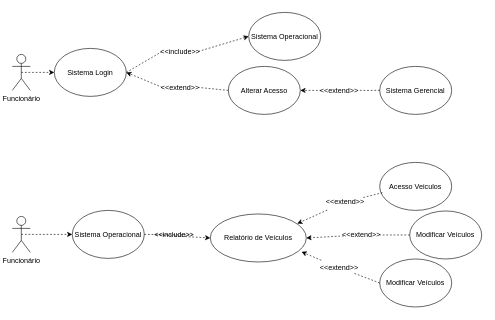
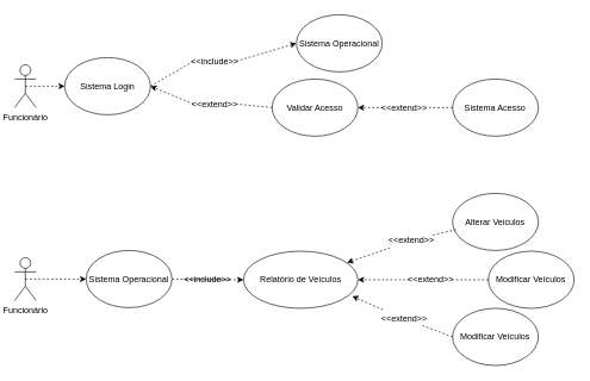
- <mxCell id="25" value="Alterar Acesso" style="ellipse;whiteSpace=wrap;html=1;" vertex="1" parent="1"><mxGeometry x="380" y="110" width="120" height="80" as="geometry" /></mxCell>
+ <mxCell id="25" value="Validar Acesso" style="ellipse;whiteSpace=wrap;html=1;" vertex="1" parent="1"><mxGeometry x="380" y="110" width="120" height="80" as="geometry" /></mxCell>
- <mxCell id="33" value="Sistema Gerencial" style="ellipse;whiteSpace=wrap;html=1;" vertex="1" parent="1"><mxGeometry x="632.34" y="110" width="120" height="80" as="geometry" /></mxCell>
+ <mxCell id="33" value="Sistema Acesso" style="ellipse;whiteSpace=wrap;html=1;" vertex="1" parent="1"><mxGeometry x="632.34" y="110" width="120" height="80" as="geometry" /></mxCell>
- <mxCell id="4" value="Acesso Veiculos" style="ellipse;whiteSpace=wrap;html=1;" parent="1" vertex="1"><mxGeometry x="632.34" y="270" width="120" height="80" as="geometry" /></mxCell>
+ <mxCell id="4" value="Alterar Veiculos" style="ellipse;whiteSpace=wrap;html=1;" parent="1" vertex="1"><mxGeometry x="632.34" y="270" width="120" height="80" as="geometry" /></mxCell>
- <mxCell id="19" value="Relatório de Veículos" style="ellipse;whiteSpace=wrap;html=1;" vertex="1" parent="1"><mxGeometry x="350" y="355.96" width="160" height="80" as="geometry" /></mxCell>
+ <mxCell id="19" value="Relatório de Veículos" style="ellipse;whiteSpace=wrap;html=1;" vertex="1" parent="1"><mxGeometry x="340" y="350.96" width="160" height="80" as="geometry" /></mxCell>
